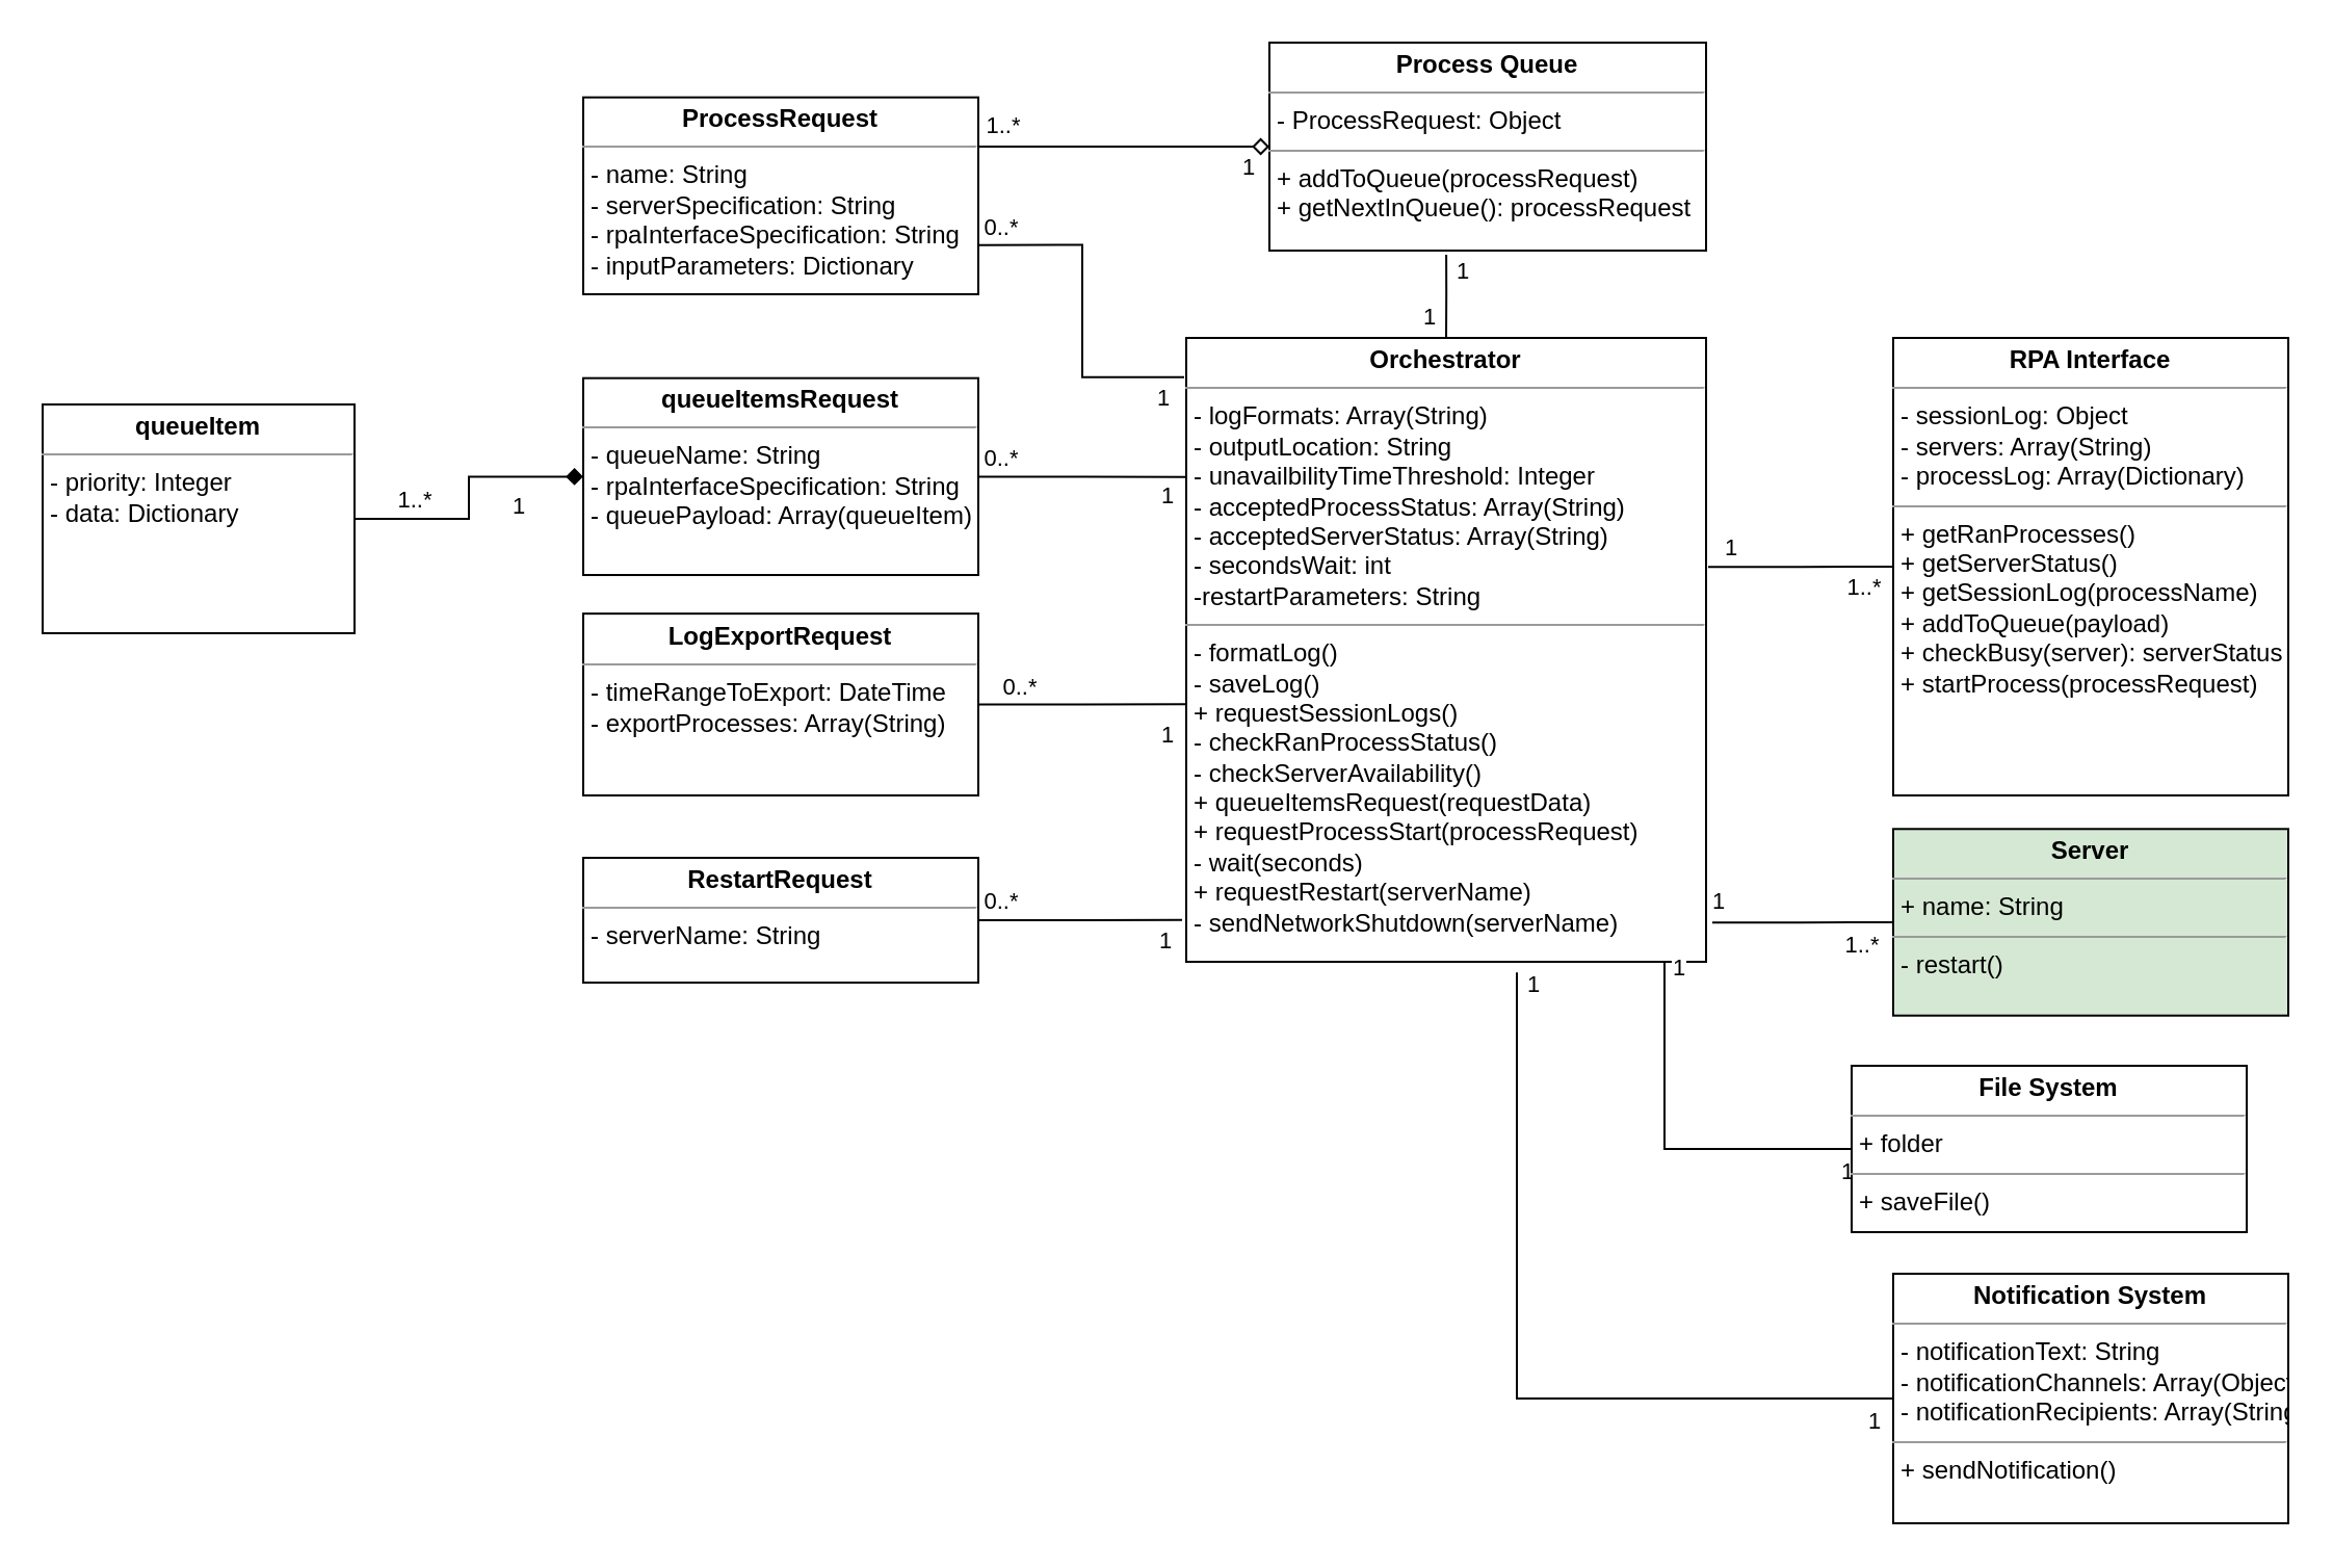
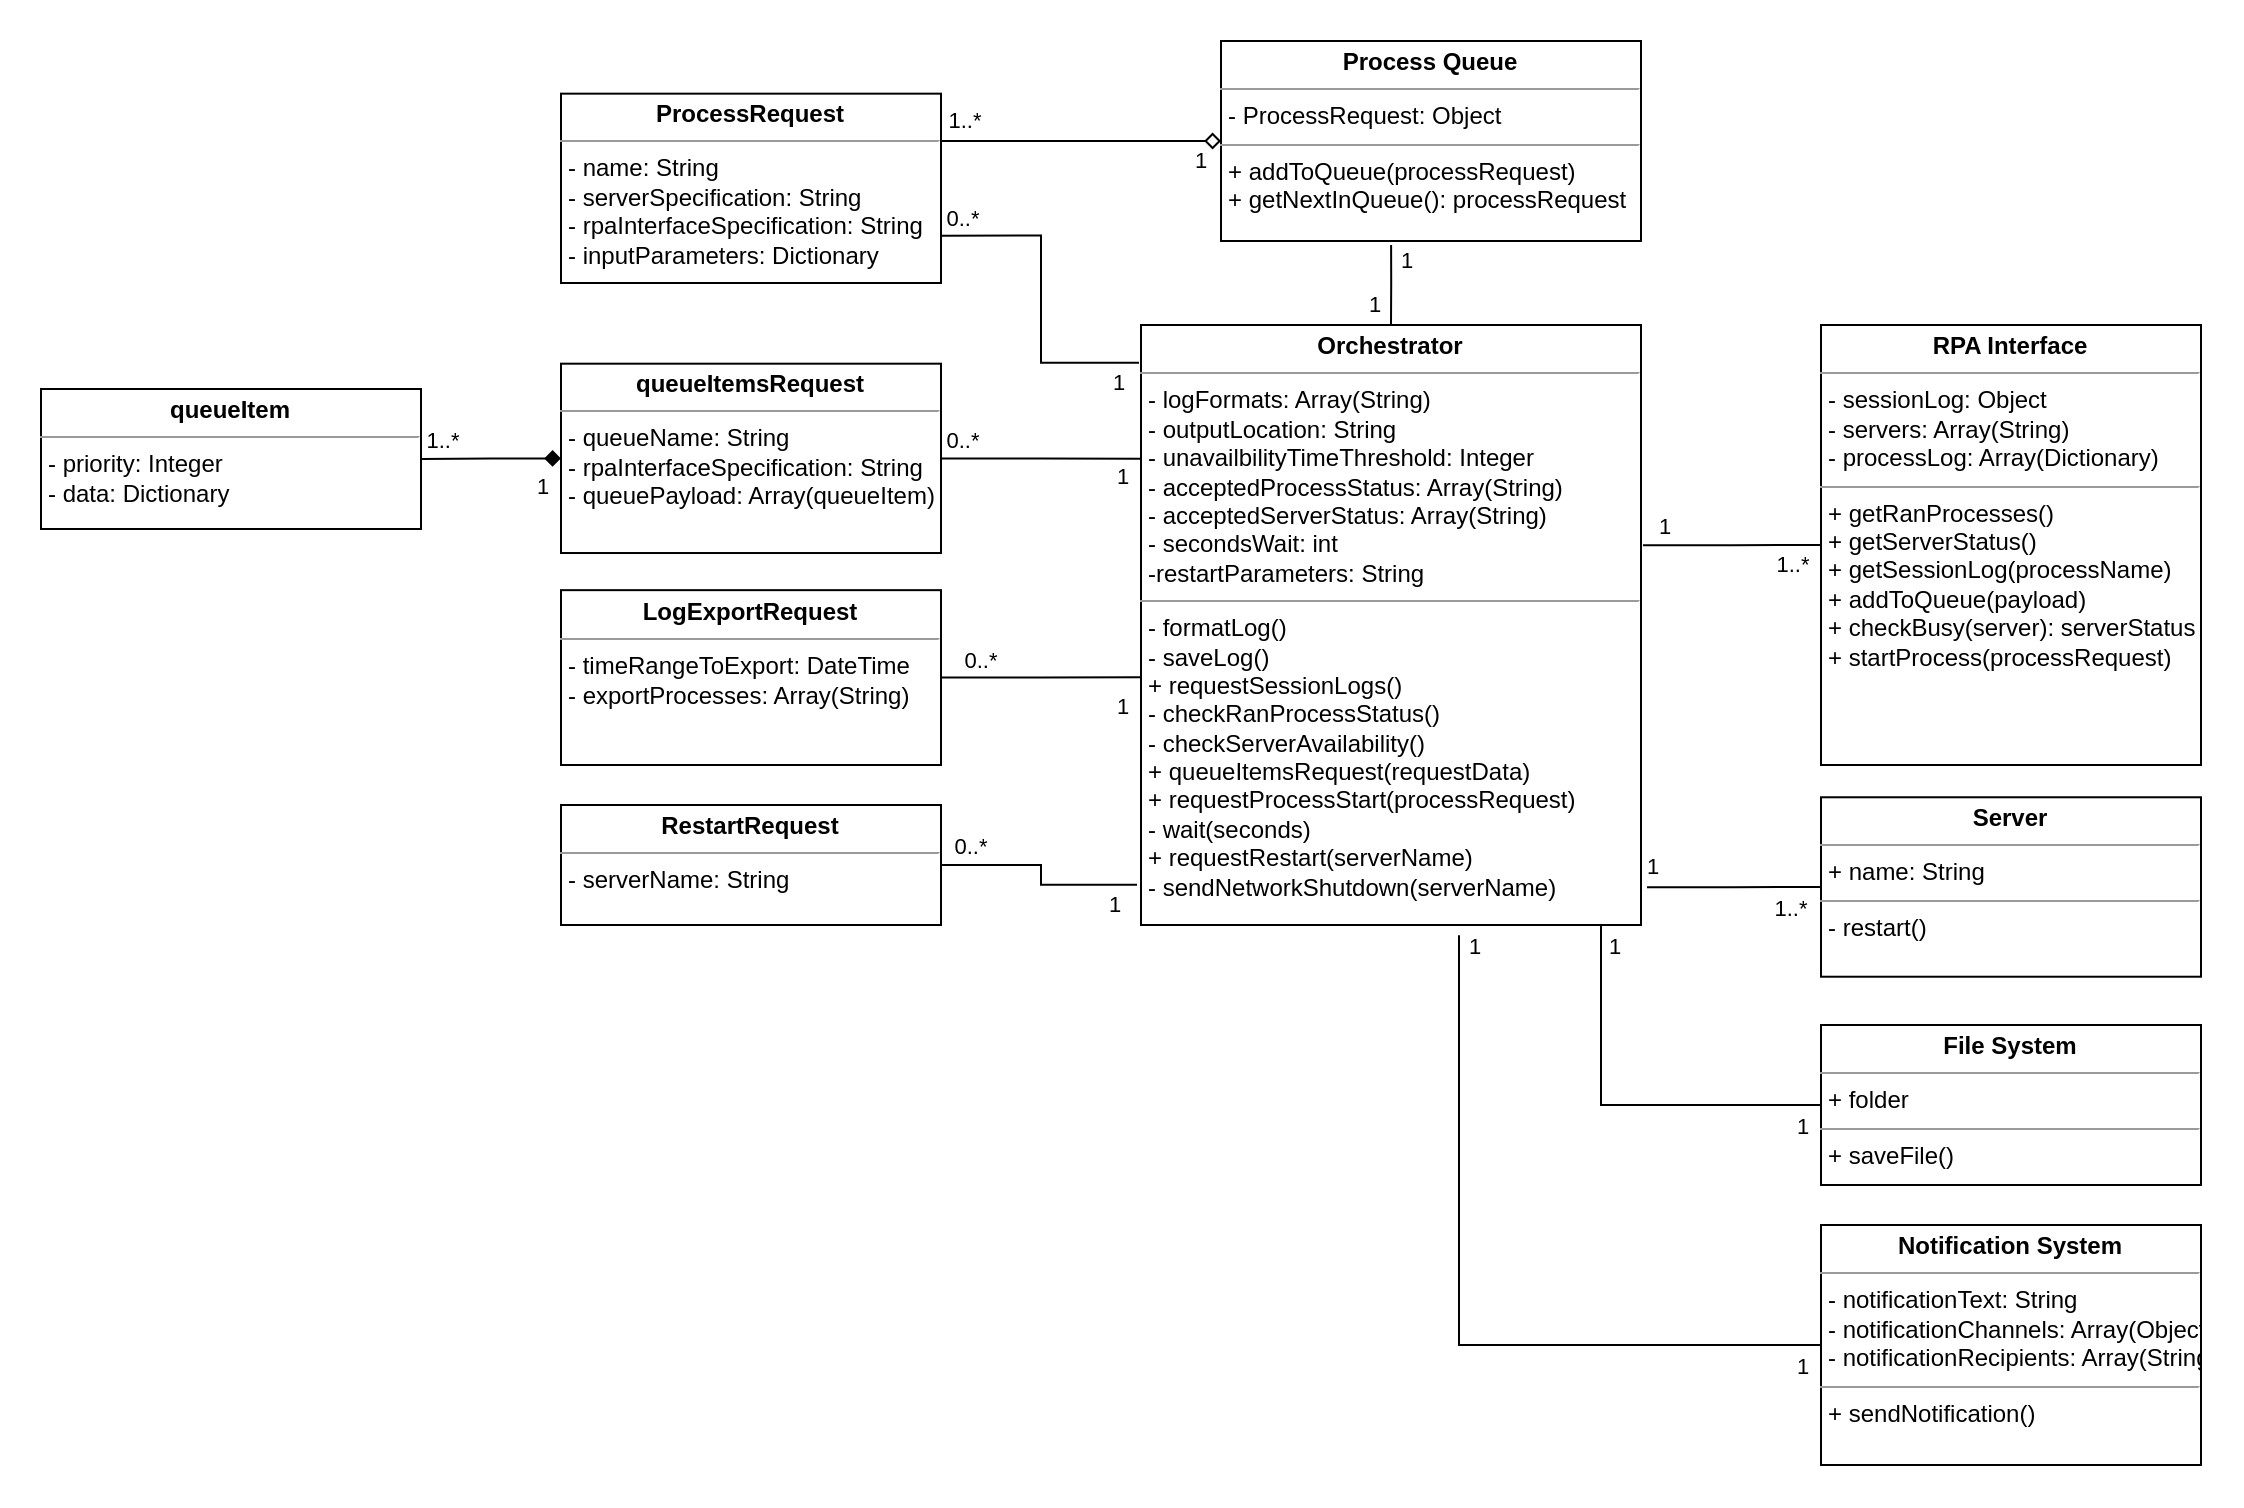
- <mxCell id="25" value="&lt;p style=&quot;margin:0px;margin-top:4px;text-align:center;&quot;&gt;&lt;b&gt;queueItem&lt;/b&gt;&lt;/p&gt;&lt;hr size=&quot;1&quot;&gt;&lt;p style=&quot;margin:0px;margin-left:4px;&quot;&gt;- priority: Integer&lt;/p&gt;&lt;p style=&quot;margin:0px;margin-left:4px;&quot;&gt;- data: Dictionary&lt;/p&gt;" style="verticalAlign=top;align=left;overflow=fill;fontSize=12;fontFamily=Helvetica;html=1;rounded=0;shadow=0;comic=0;labelBackgroundColor=none;strokeWidth=1" vertex="1" parent="1"><mxGeometry x="20" y="194" width="150" height="110" as="geometry" /></mxCell>
+ <mxCell id="25" value="&lt;p style=&quot;margin:0px;margin-top:4px;text-align:center;&quot;&gt;&lt;b&gt;queueItem&lt;/b&gt;&lt;/p&gt;&lt;hr size=&quot;1&quot;&gt;&lt;p style=&quot;margin:0px;margin-left:4px;&quot;&gt;- priority: Integer&lt;/p&gt;&lt;p style=&quot;margin:0px;margin-left:4px;&quot;&gt;- data: Dictionary&lt;/p&gt;" style="verticalAlign=top;align=left;overflow=fill;fontSize=12;fontFamily=Helvetica;html=1;rounded=0;shadow=0;comic=0;labelBackgroundColor=none;strokeWidth=1" vertex="1" parent="1"><mxGeometry x="20" y="194" width="190" height="70" as="geometry" /></mxCell>
- <mxCell id="45" value="&lt;p style=&quot;margin:0px;margin-top:4px;text-align:center;&quot;&gt;&lt;b style=&quot;&quot;&gt;RestartRequest&lt;/b&gt;&lt;/p&gt;&lt;hr size=&quot;1&quot;&gt;&lt;p style=&quot;margin:0px;margin-left:4px;&quot;&gt;- serverName: String&lt;/p&gt;&lt;p style=&quot;margin:0px;margin-left:4px;&quot;&gt;&lt;br&gt;&lt;/p&gt;" style="verticalAlign=top;align=left;overflow=fill;fontSize=12;fontFamily=Helvetica;html=1;rounded=0;shadow=0;comic=0;labelBackgroundColor=none;strokeWidth=1" vertex="1" parent="1"><mxGeometry x="280" y="412" width="190" height="60" as="geometry" /></mxCell>
+ <mxCell id="45" value="&lt;p style=&quot;margin:0px;margin-top:4px;text-align:center;&quot;&gt;&lt;b style=&quot;&quot;&gt;RestartRequest&lt;/b&gt;&lt;/p&gt;&lt;hr size=&quot;1&quot;&gt;&lt;p style=&quot;margin:0px;margin-left:4px;&quot;&gt;- serverName: String&lt;/p&gt;&lt;p style=&quot;margin:0px;margin-left:4px;&quot;&gt;&lt;br&gt;&lt;/p&gt;" style="verticalAlign=top;align=left;overflow=fill;fontSize=12;fontFamily=Helvetica;html=1;rounded=0;shadow=0;comic=0;labelBackgroundColor=none;strokeWidth=1" vertex="1" parent="1"><mxGeometry x="280" y="402" width="190" height="60" as="geometry" /></mxCell>
- <mxCell id="41" value="&lt;p style=&quot;margin:0px;margin-top:4px;text-align:center;&quot;&gt;&lt;b&gt;Server&lt;/b&gt;&lt;/p&gt;&lt;hr size=&quot;1&quot;&gt;&lt;p style=&quot;margin:0px;margin-left:4px;&quot;&gt;+ name: String&lt;/p&gt;&lt;hr size=&quot;1&quot;&gt;&lt;p style=&quot;margin:0px;margin-left:4px;&quot;&gt;- restart()&lt;/p&gt;" style="verticalAlign=top;align=left;overflow=fill;fontSize=12;fontFamily=Helvetica;html=1;rounded=0;shadow=0;comic=0;labelBackgroundColor=none;strokeWidth=1;fillColor=#d5e8d4;" vertex="1" parent="1"><mxGeometry x="910" y="398.14" width="190" height="89.72" as="geometry" /></mxCell>
+ <mxCell id="41" value="&lt;p style=&quot;margin:0px;margin-top:4px;text-align:center;&quot;&gt;&lt;b&gt;Server&lt;/b&gt;&lt;/p&gt;&lt;hr size=&quot;1&quot;&gt;&lt;p style=&quot;margin:0px;margin-left:4px;&quot;&gt;+ name: String&lt;/p&gt;&lt;hr size=&quot;1&quot;&gt;&lt;p style=&quot;margin:0px;margin-left:4px;&quot;&gt;- restart()&lt;/p&gt;" style="verticalAlign=top;align=left;overflow=fill;fontSize=12;fontFamily=Helvetica;html=1;rounded=0;shadow=0;comic=0;labelBackgroundColor=none;strokeWidth=1" vertex="1" parent="1"><mxGeometry x="910" y="398.14" width="190" height="89.72" as="geometry" /></mxCell>
- <mxCell id="29" value="&lt;p style=&quot;margin:0px;margin-top:4px;text-align:center;&quot;&gt;&lt;b&gt;File System&lt;/b&gt;&lt;/p&gt;&lt;hr size=&quot;1&quot;&gt;&lt;p style=&quot;margin:0px;margin-left:4px;&quot;&gt;+ folder&lt;/p&gt;&lt;hr size=&quot;1&quot;&gt;&lt;p style=&quot;margin:0px;margin-left:4px;&quot;&gt;+ saveFile()&lt;/p&gt;" style="verticalAlign=top;align=left;overflow=fill;fontSize=12;fontFamily=Helvetica;html=1;rounded=0;shadow=0;comic=0;labelBackgroundColor=none;strokeWidth=1" vertex="1" parent="1"><mxGeometry x="890" y="512" width="190" height="80" as="geometry" /></mxCell>
+ <mxCell id="29" value="&lt;p style=&quot;margin:0px;margin-top:4px;text-align:center;&quot;&gt;&lt;b&gt;File System&lt;/b&gt;&lt;/p&gt;&lt;hr size=&quot;1&quot;&gt;&lt;p style=&quot;margin:0px;margin-left:4px;&quot;&gt;+ folder&lt;/p&gt;&lt;hr size=&quot;1&quot;&gt;&lt;p style=&quot;margin:0px;margin-left:4px;&quot;&gt;+ saveFile()&lt;/p&gt;" style="verticalAlign=top;align=left;overflow=fill;fontSize=12;fontFamily=Helvetica;html=1;rounded=0;shadow=0;comic=0;labelBackgroundColor=none;strokeWidth=1" vertex="1" parent="1"><mxGeometry x="910" y="512" width="190" height="80" as="geometry" /></mxCell>
